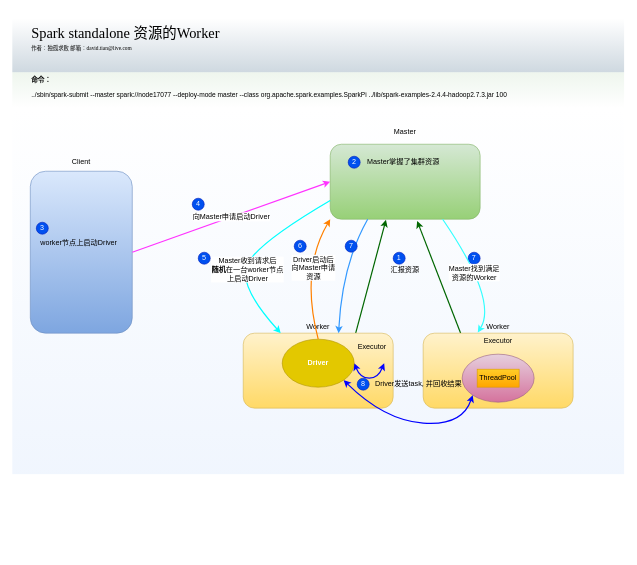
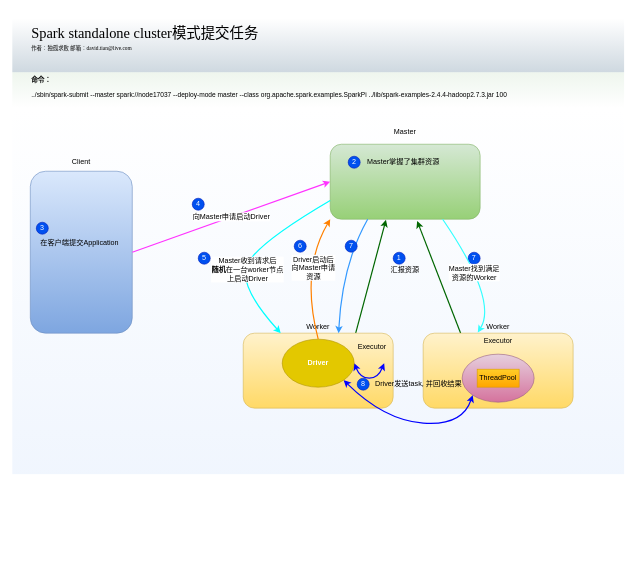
- <mxCell id="44" value="Spark standalone 资源的Worker" style="text;html=1;strokeColor=none;fillColor=none;align=left;verticalAlign=middle;whiteSpace=wrap;rounded=0;fontSize=24;fontFamily=Comic Sans MS;" parent="1" vertex="1"><mxGeometry x="50" y="30" width="440" height="50" as="geometry" /></mxCell>
+ <mxCell id="44" value="Spark standalone cluster模式提交任务" style="text;html=1;strokeColor=none;fillColor=none;align=left;verticalAlign=middle;whiteSpace=wrap;rounded=0;fontSize=24;fontFamily=Comic Sans MS;" parent="1" vertex="1"><mxGeometry x="50" y="30" width="440" height="50" as="geometry" /></mxCell>
- <mxCell id="46" value="&lt;b&gt;命令：&lt;br&gt;&lt;/b&gt;&lt;br&gt;../sbin/spark-submit --master spark://node17077 --deploy-mode master --class org.apache.spark.examples.SparkPi ../lib/spark-examples-2.4.4-hadoop2.7.3.jar 100" style="text;html=1;strokeColor=none;fillColor=none;align=left;verticalAlign=middle;whiteSpace=wrap;rounded=0;fontFamily=Helvetica;fontSize=11;" parent="1" vertex="1"><mxGeometry x="50" y="100" width="920" height="90" as="geometry" /></mxCell>
+ <mxCell id="46" value="&lt;b&gt;命令：&lt;br&gt;&lt;/b&gt;&lt;br&gt;../sbin/spark-submit --master spark://node17037 --deploy-mode master --class org.apache.spark.examples.SparkPi ../lib/spark-examples-2.4.4-hadoop2.7.3.jar 100" style="text;html=1;strokeColor=none;fillColor=none;align=left;verticalAlign=middle;whiteSpace=wrap;rounded=0;fontFamily=Helvetica;fontSize=11;" parent="1" vertex="1"><mxGeometry x="50" y="100" width="920" height="90" as="geometry" /></mxCell>
- <mxCell id="59" value="worker节点上启动Driver" style="text;html=1;strokeColor=none;fillColor=none;align=left;verticalAlign=middle;whiteSpace=wrap;rounded=0;fontFamily=Helvetica;fontSize=12;" parent="1" vertex="1"><mxGeometry x="65" y="380" width="150" height="50" as="geometry" /></mxCell>
+ <mxCell id="59" value="在客户端提交Application" style="text;html=1;strokeColor=none;fillColor=none;align=left;verticalAlign=middle;whiteSpace=wrap;rounded=0;fontFamily=Helvetica;fontSize=12;" parent="1" vertex="1"><mxGeometry x="65" y="380" width="150" height="50" as="geometry" /></mxCell>
